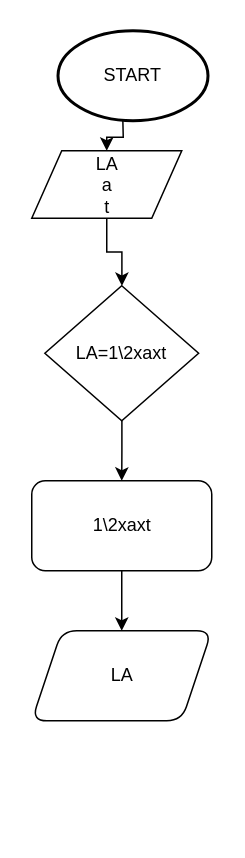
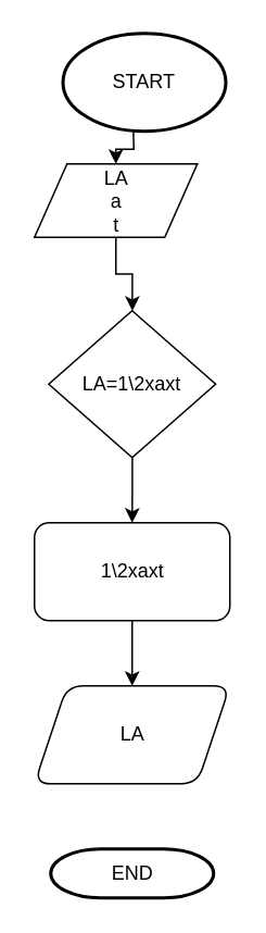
+ <mxCell id="10" value="END" style="strokeWidth=2;html=1;shape=mxgraph.flowchart.terminator;whiteSpace=wrap;" vertex="1" parent="1"><mxGeometry x="30.5" y="520" width="100" height="30" as="geometry" /></mxCell>
